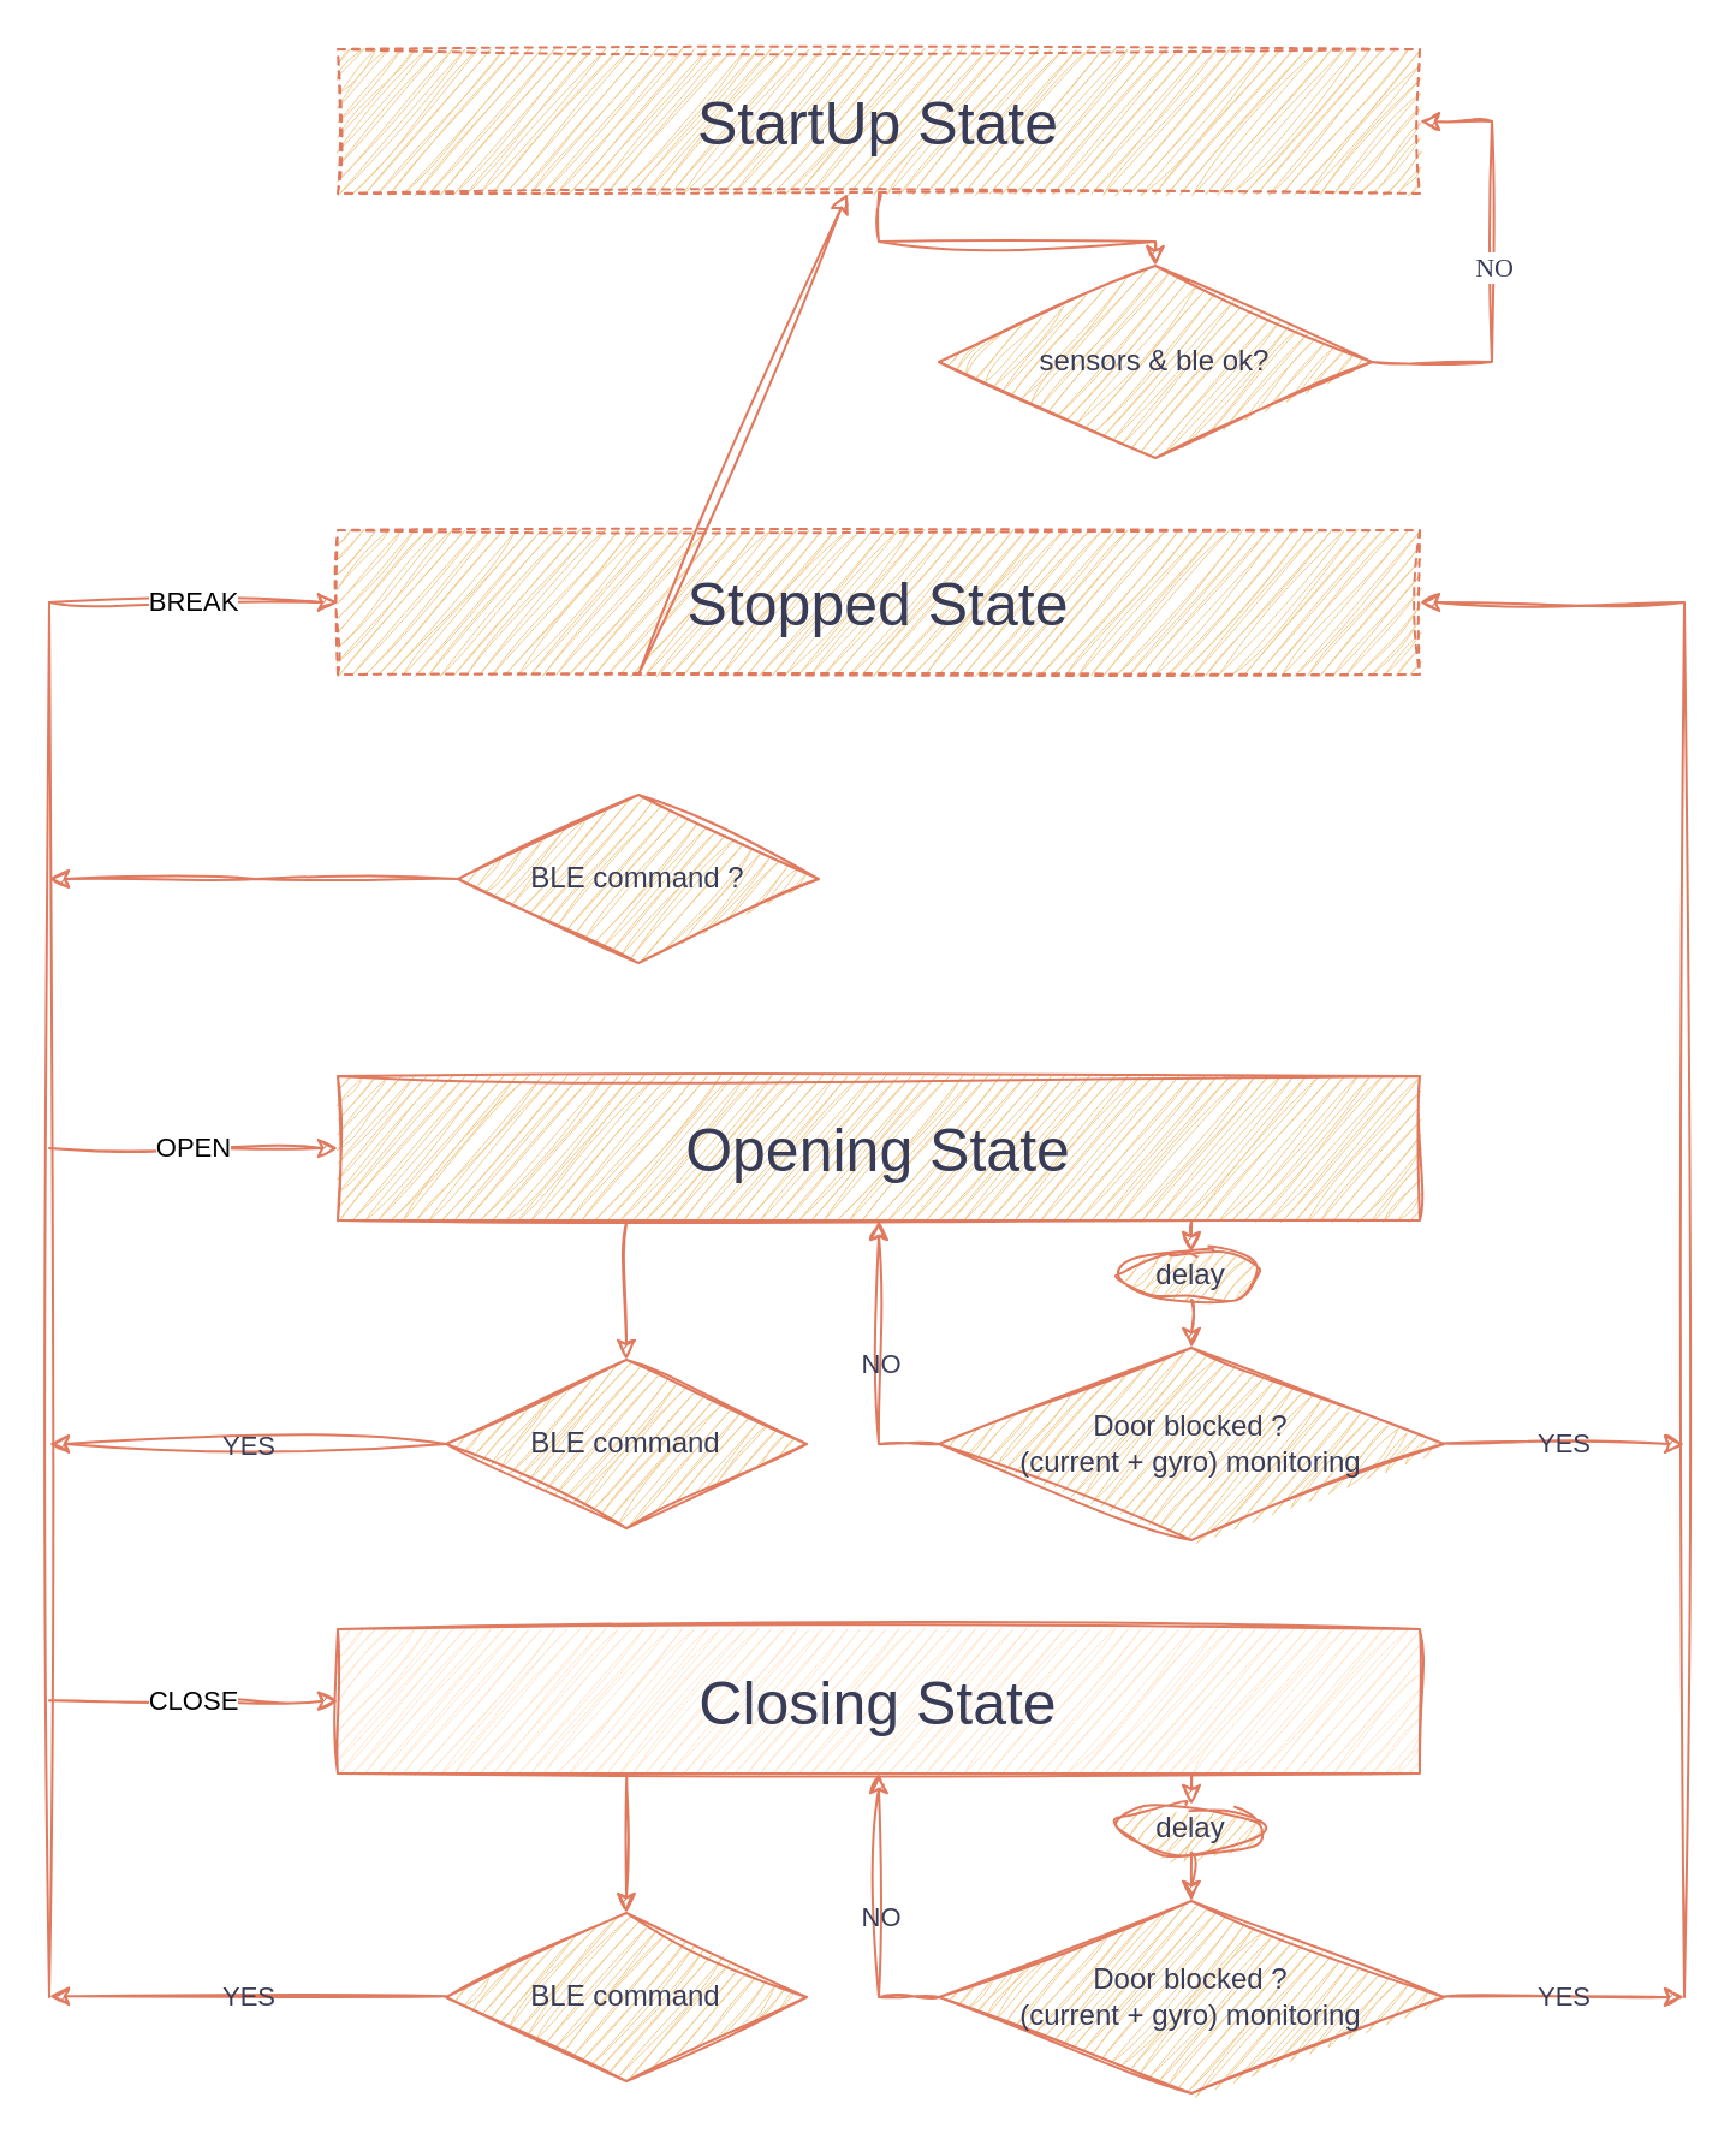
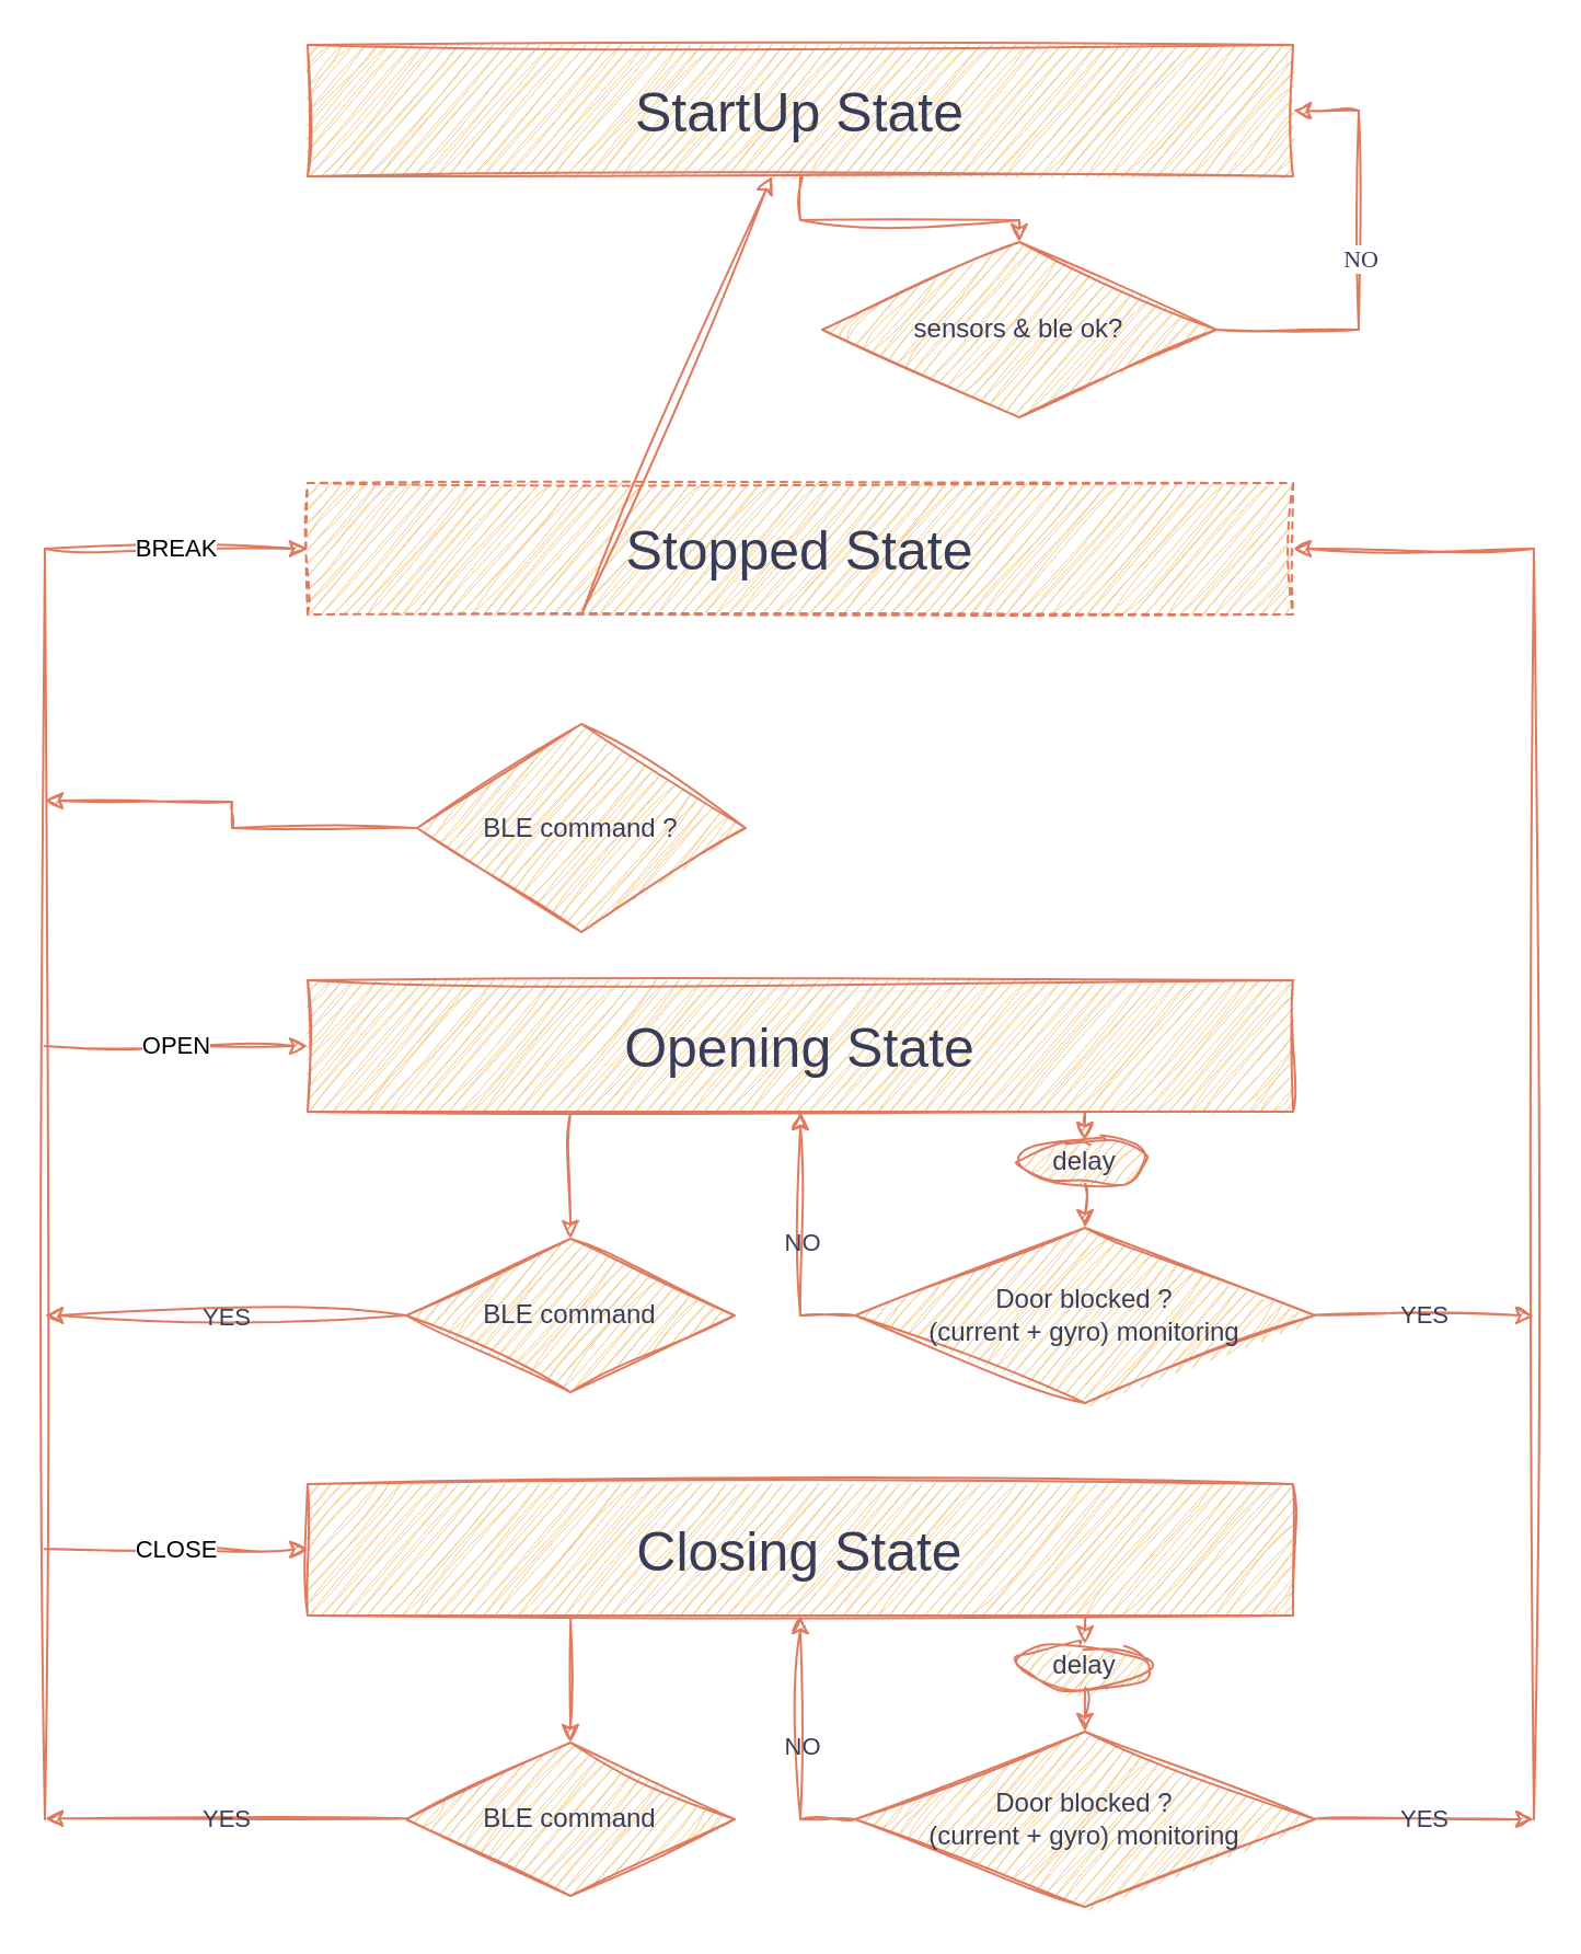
- <mxCell id="3" value="StartUp State" style="rounded=0;whiteSpace=wrap;html=1;fontSize=25;labelBackgroundColor=none;fillColor=#F2CC8F;strokeColor=#E07A5F;fontColor=#393C56;sketch=1;curveFitting=1;jiggle=2;dashed=1;" parent="1" vertex="1"><mxGeometry x="140" y="20" width="450" height="60" as="geometry" /></mxCell>
+ <mxCell id="3" value="StartUp State" style="rounded=0;whiteSpace=wrap;html=1;fontSize=25;labelBackgroundColor=none;fillColor=#F2CC8F;strokeColor=#E07A5F;fontColor=#393C56;sketch=1;curveFitting=1;jiggle=2;" parent="1" vertex="1"><mxGeometry x="140" y="20" width="450" height="60" as="geometry" /></mxCell>
- <mxCell id="4" value="sensors &amp;amp; ble ok?" style="rhombus;whiteSpace=wrap;html=1;labelBackgroundColor=none;fillColor=#F2CC8F;strokeColor=#E07A5F;fontColor=#393C56;sketch=1;curveFitting=1;jiggle=2;" parent="1" vertex="1"><mxGeometry x="390" y="110" width="180" height="80" as="geometry" /></mxCell>
+ <mxCell id="4" value="sensors &amp;amp; ble ok?" style="rhombus;whiteSpace=wrap;html=1;labelBackgroundColor=none;fillColor=#F2CC8F;strokeColor=#E07A5F;fontColor=#393C56;sketch=1;curveFitting=1;jiggle=2;" parent="1" vertex="1"><mxGeometry x="375" y="110" width="180" height="80" as="geometry" /></mxCell>
- <mxCell id="10" value="BLE command ?" style="rhombus;whiteSpace=wrap;html=1;labelBackgroundColor=none;fillColor=#F2CC8F;strokeColor=#E07A5F;fontColor=#393C56;sketch=1;curveFitting=1;jiggle=2;" parent="1" vertex="1"><mxGeometry x="190" y="330" width="150" height="70" as="geometry" /></mxCell>
+ <mxCell id="10" value="BLE command ?" style="rhombus;whiteSpace=wrap;html=1;labelBackgroundColor=none;fillColor=#F2CC8F;strokeColor=#E07A5F;fontColor=#393C56;sketch=1;curveFitting=1;jiggle=2;" parent="1" vertex="1"><mxGeometry x="190" y="330" width="150" height="95" as="geometry" /></mxCell>
- <mxCell id="7" value="Closing State" style="rounded=0;whiteSpace=wrap;html=1;fontSize=25;fillColor=#ffe6cc;labelBackgroundColor=none;strokeColor=#E07A5F;fontColor=#393C56;sketch=1;curveFitting=1;jiggle=2;" parent="1" vertex="1"><mxGeometry x="140" y="677" width="450" height="60" as="geometry" /></mxCell>
+ <mxCell id="7" value="Closing State" style="rounded=0;whiteSpace=wrap;html=1;fontSize=25;fillColor=#F2CC8F;labelBackgroundColor=none;strokeColor=#E07A5F;fontColor=#393C56;sketch=1;curveFitting=1;jiggle=2;" parent="1" vertex="1"><mxGeometry x="140" y="677" width="450" height="60" as="geometry" /></mxCell>
